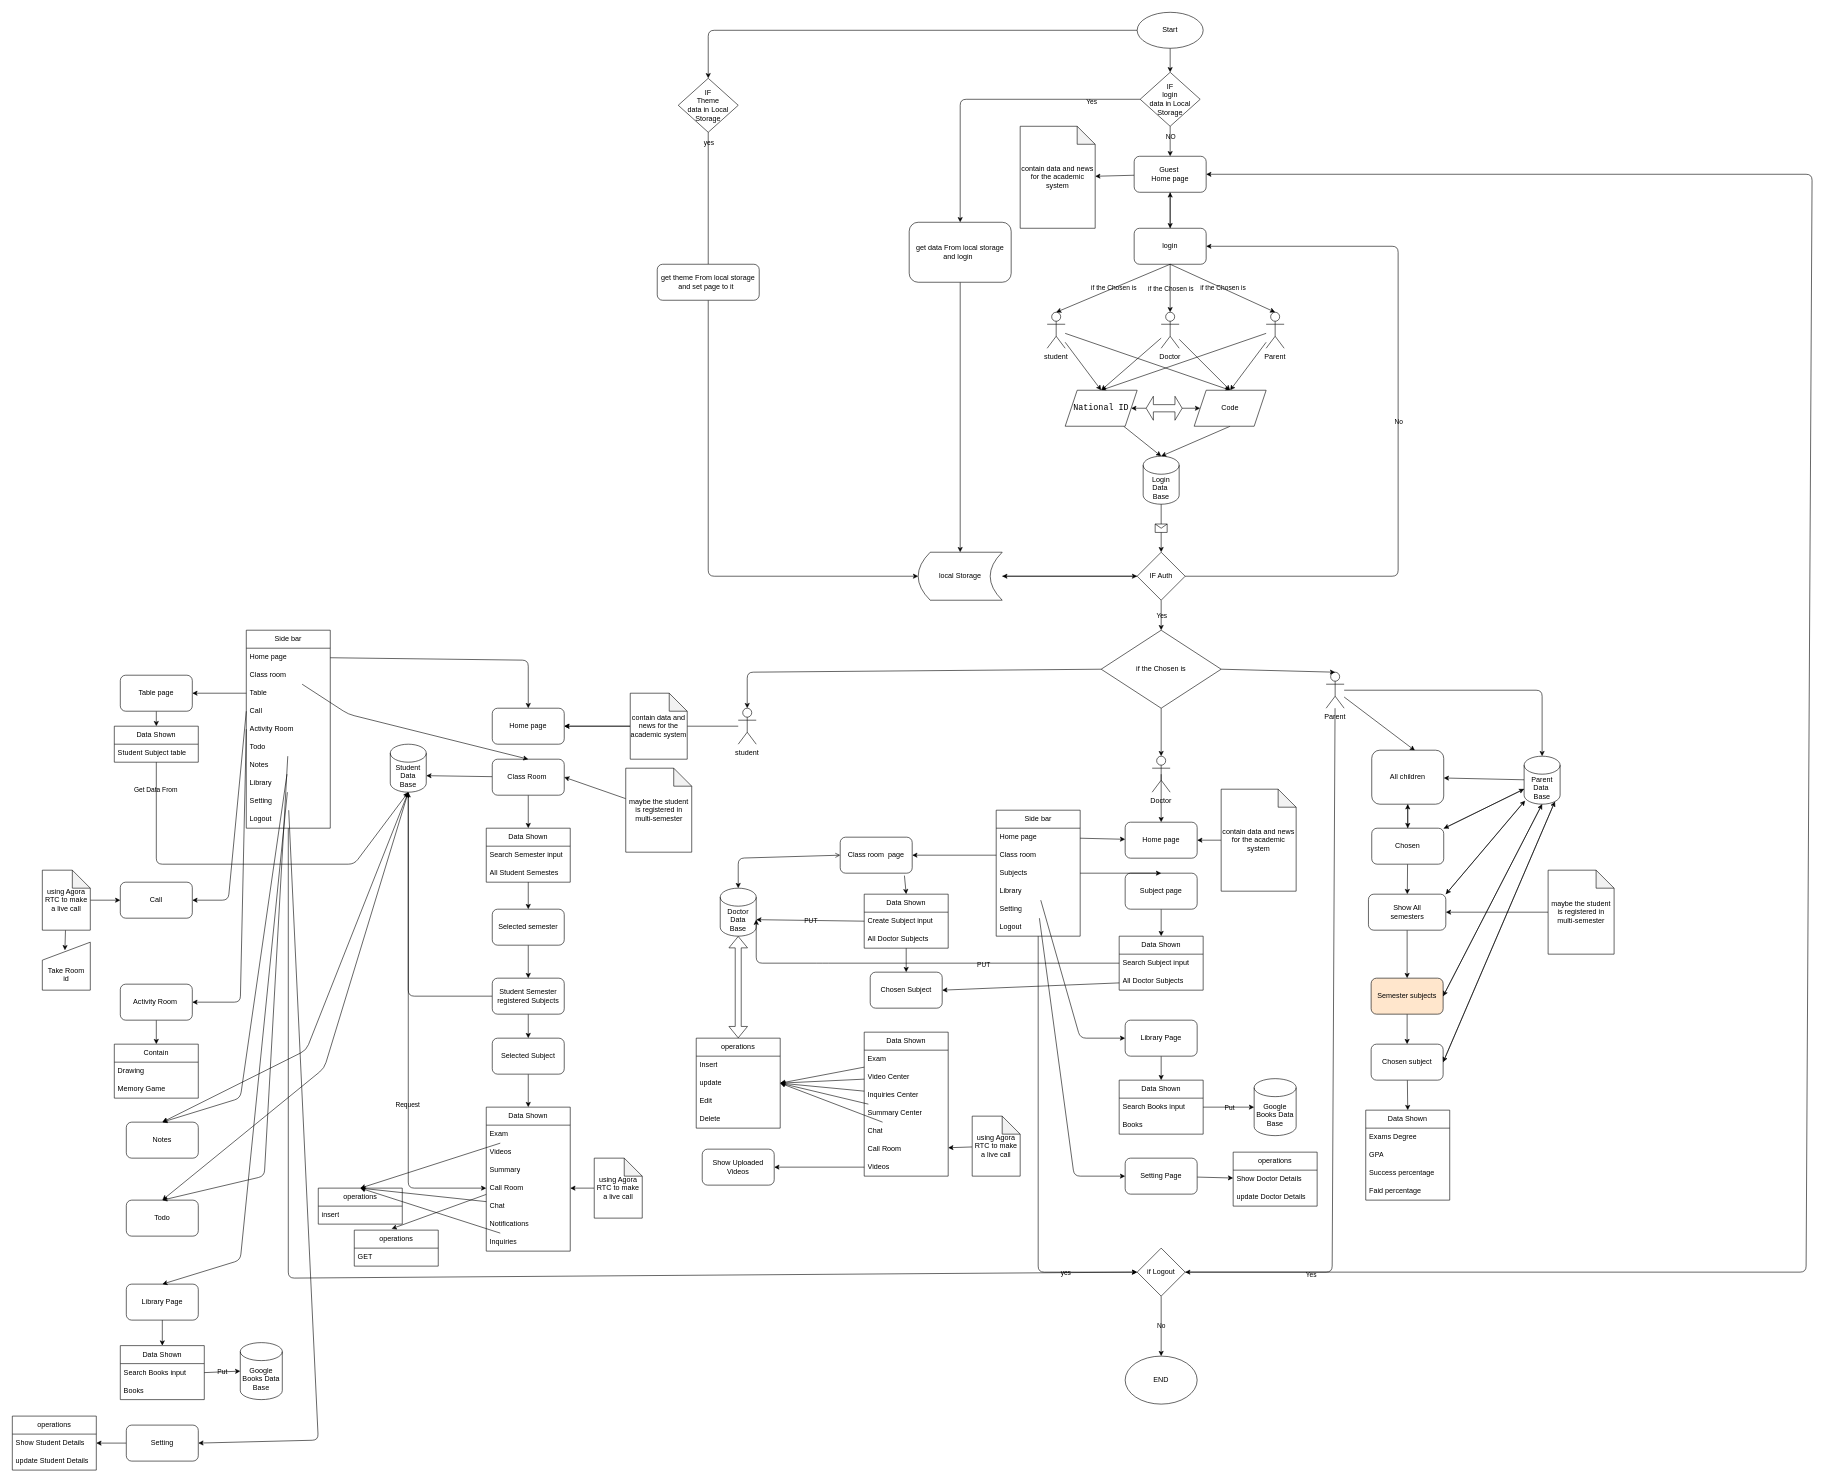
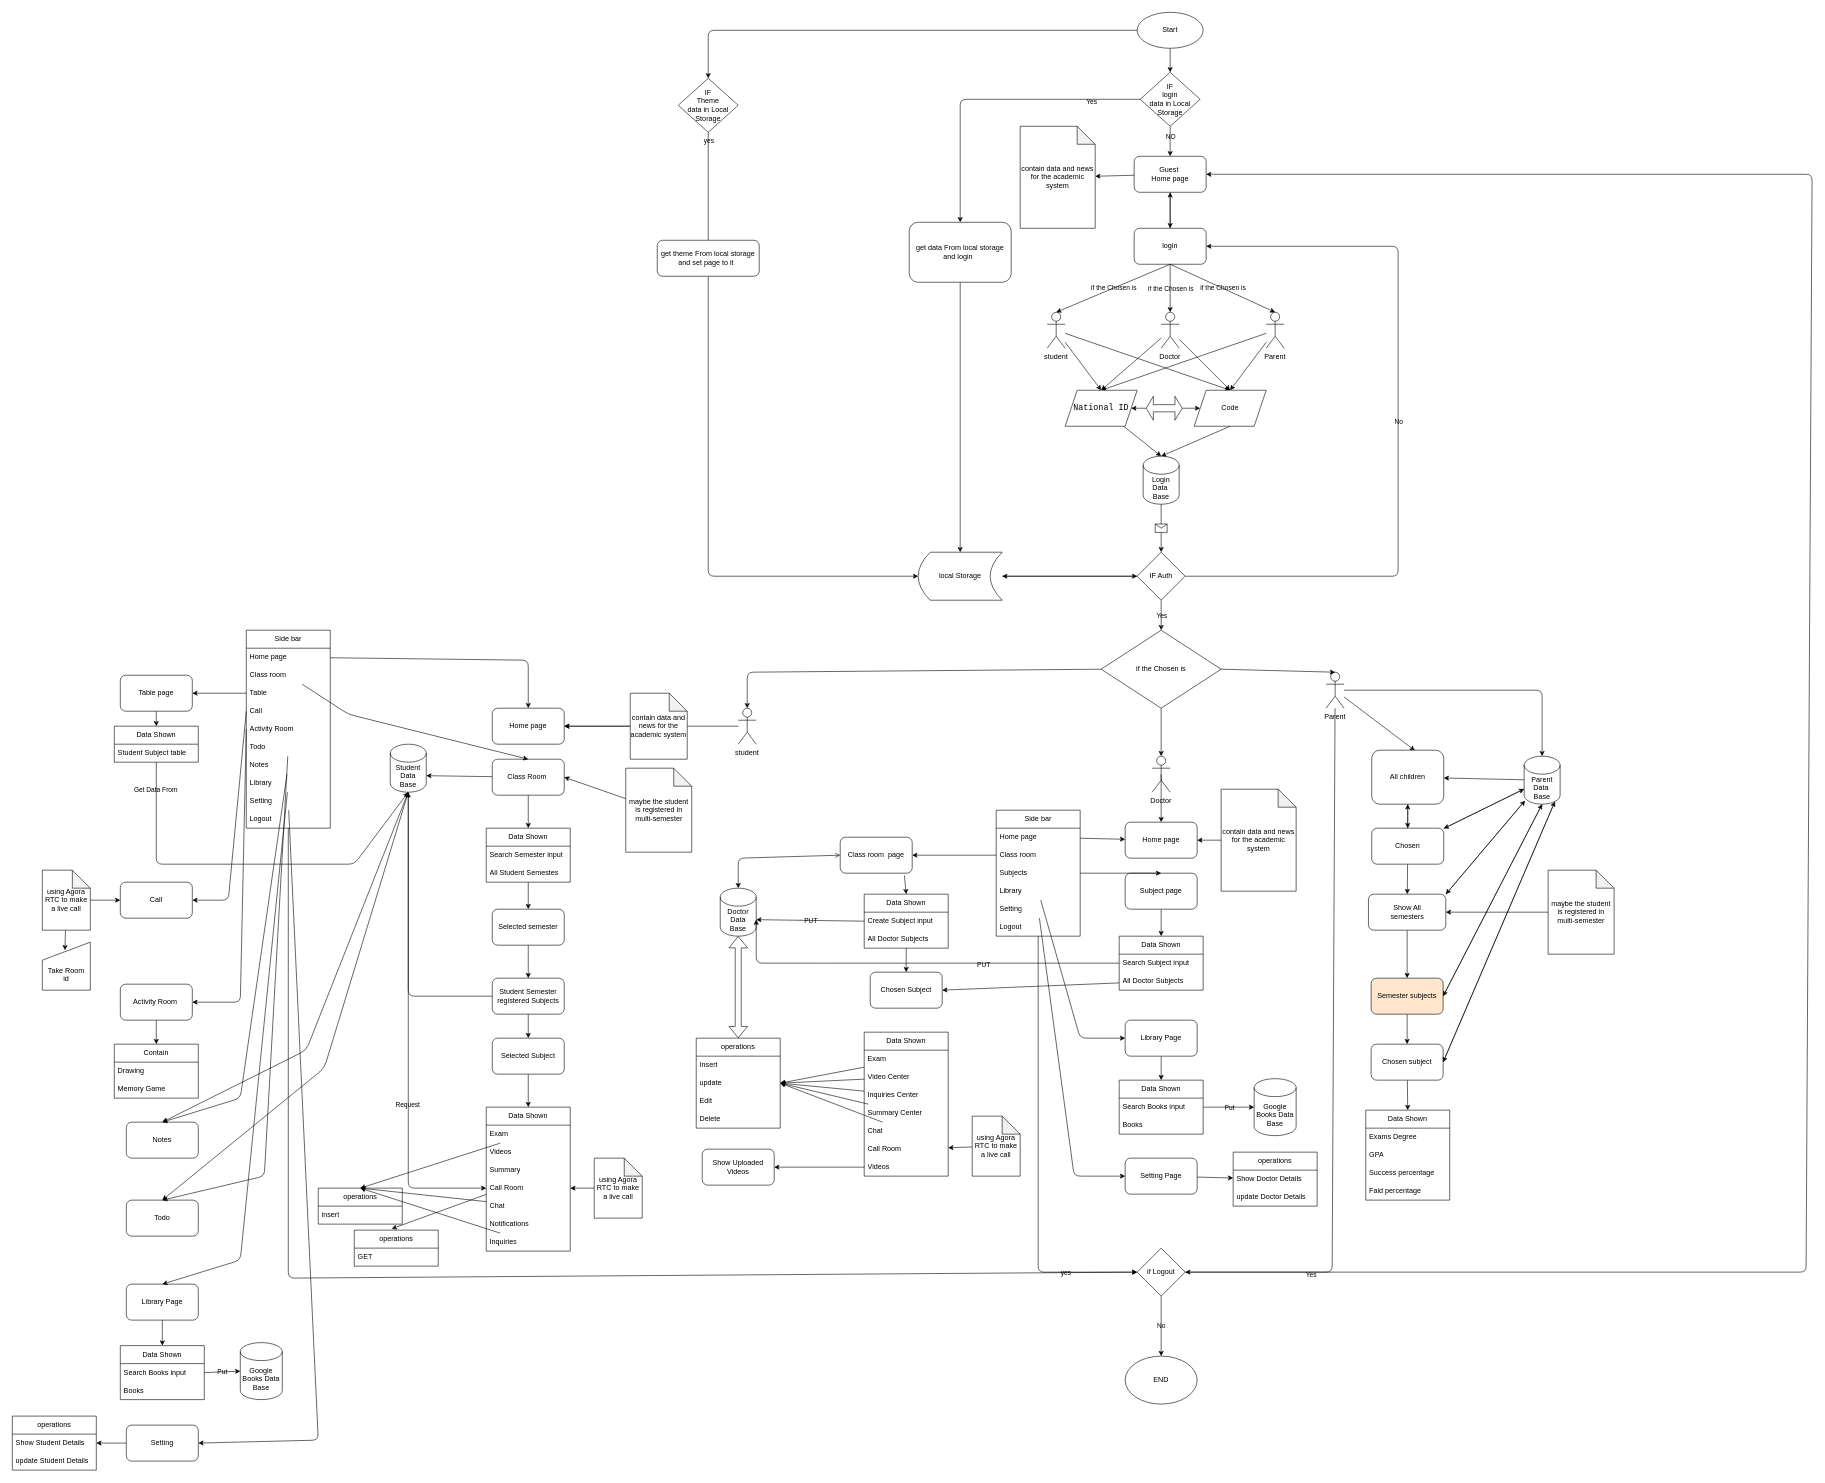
- <mxCell id="265" value="get theme From local storage and set page to it&amp;nbsp;&amp;nbsp;" style="rounded=1;whiteSpace=wrap;html=1;labelBackgroundColor=none;fontColor=default;gradientColor=none;" vertex="1" parent="1"><mxGeometry x="1095" y="440" width="170" height="60" as="geometry" /></mxCell>
+ <mxCell id="265" value="get theme From local storage and set page to it&amp;nbsp;&amp;nbsp;" style="rounded=1;whiteSpace=wrap;html=1;labelBackgroundColor=none;fontColor=default;gradientColor=none;" vertex="1" parent="1"><mxGeometry x="1095" y="400" width="170" height="60" as="geometry" /></mxCell>
